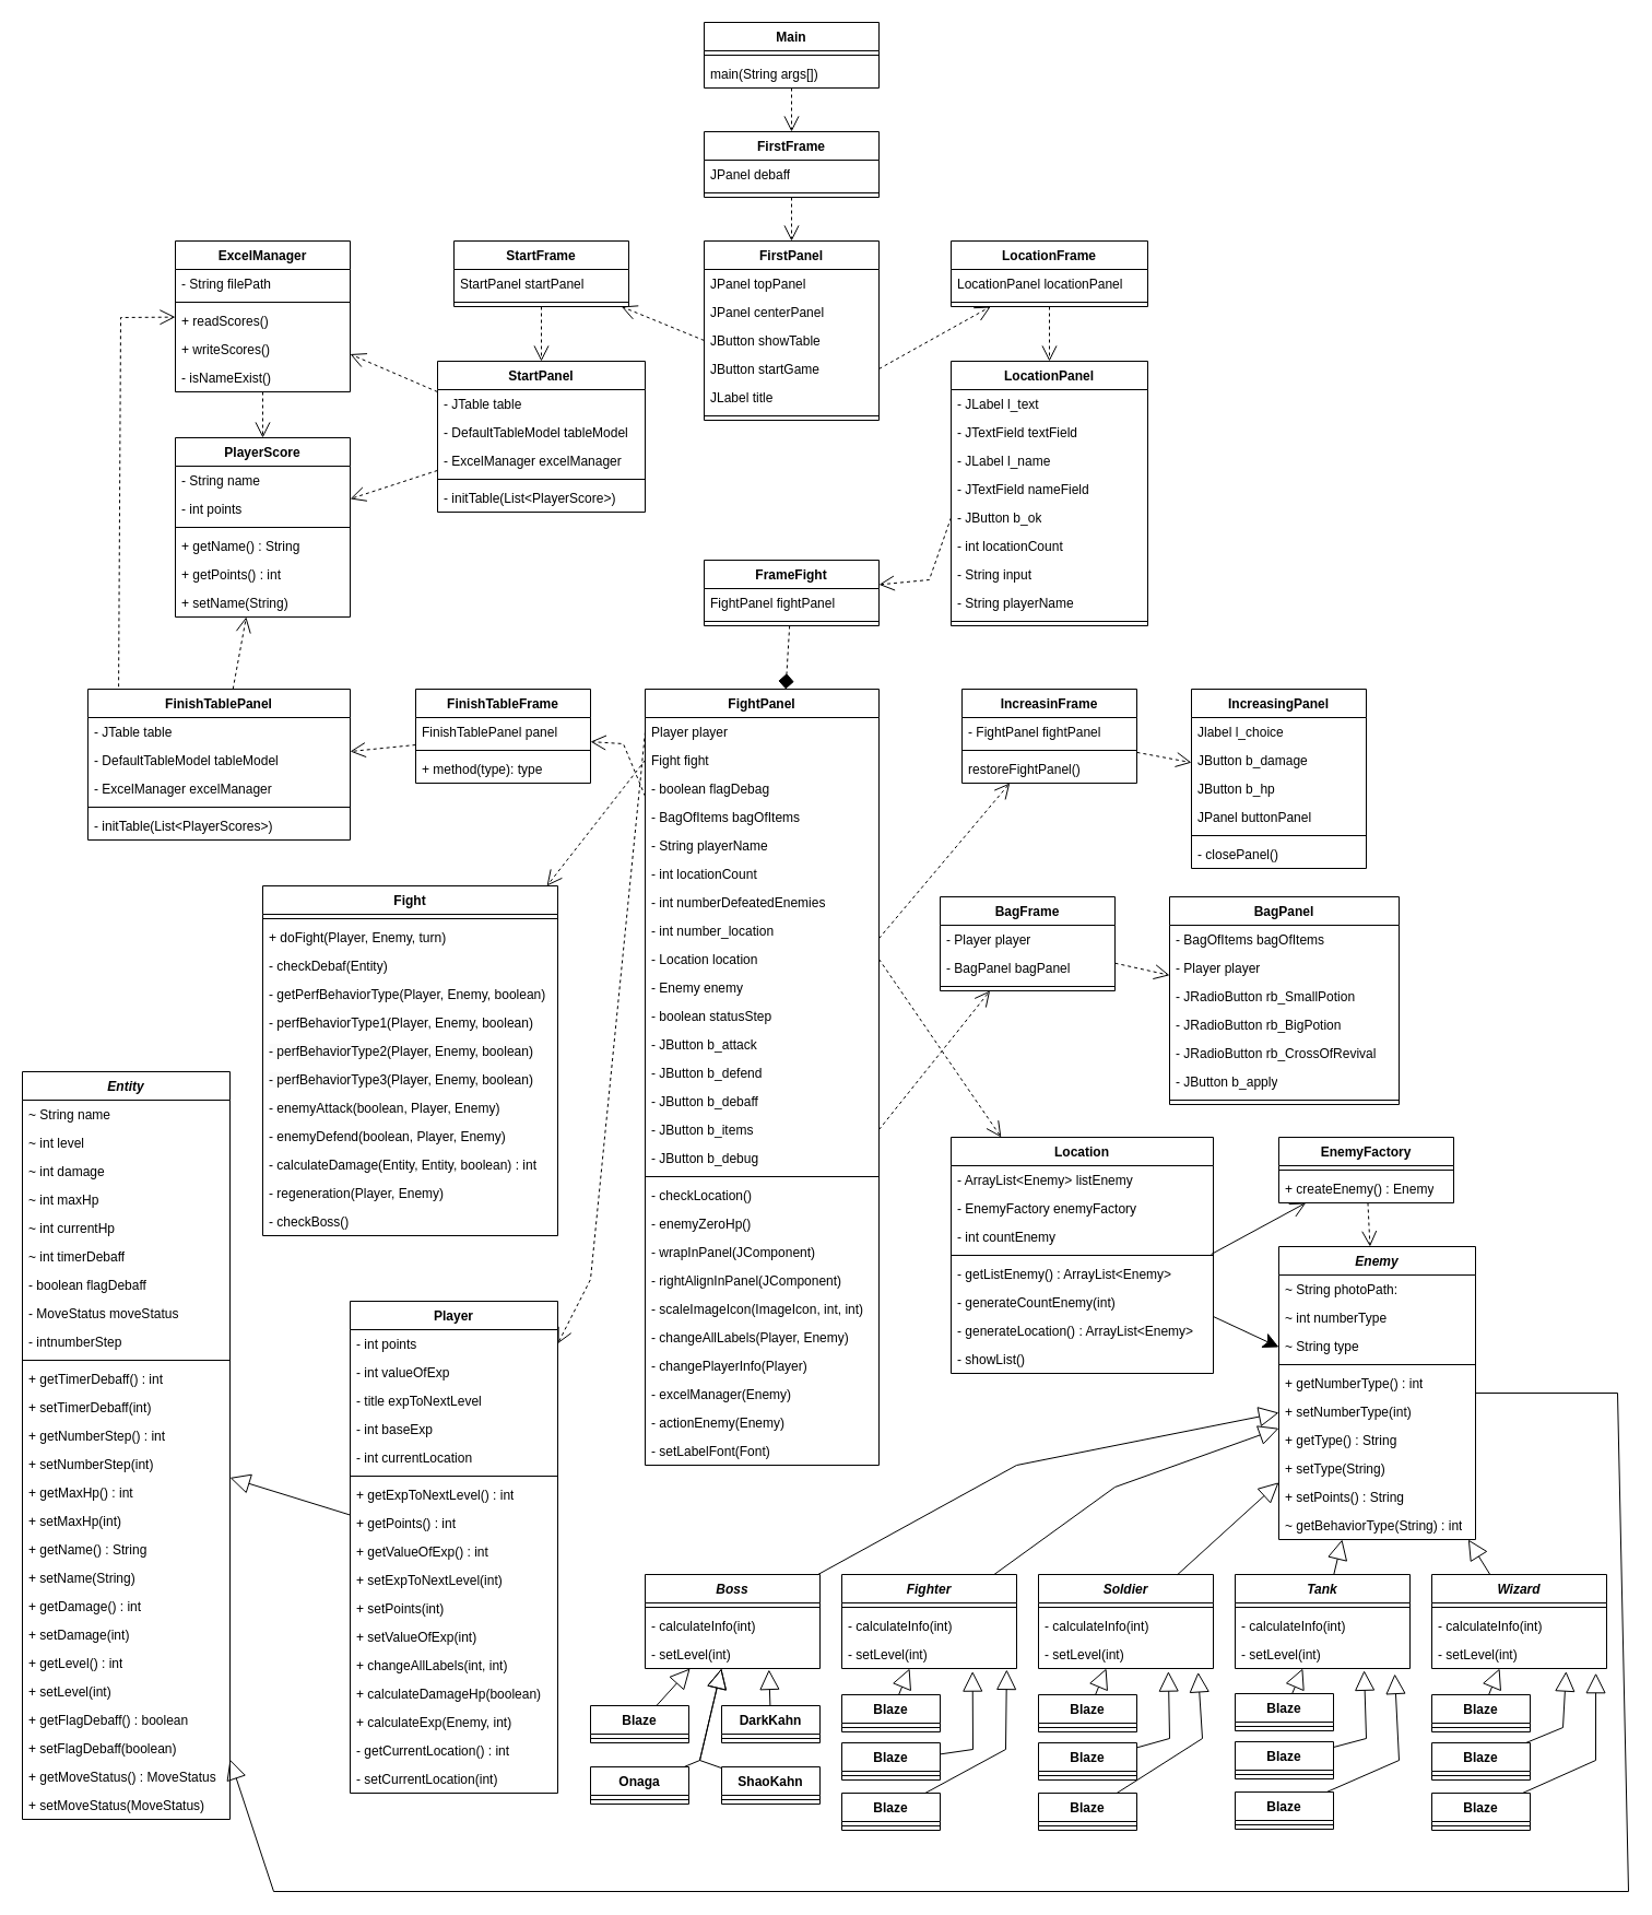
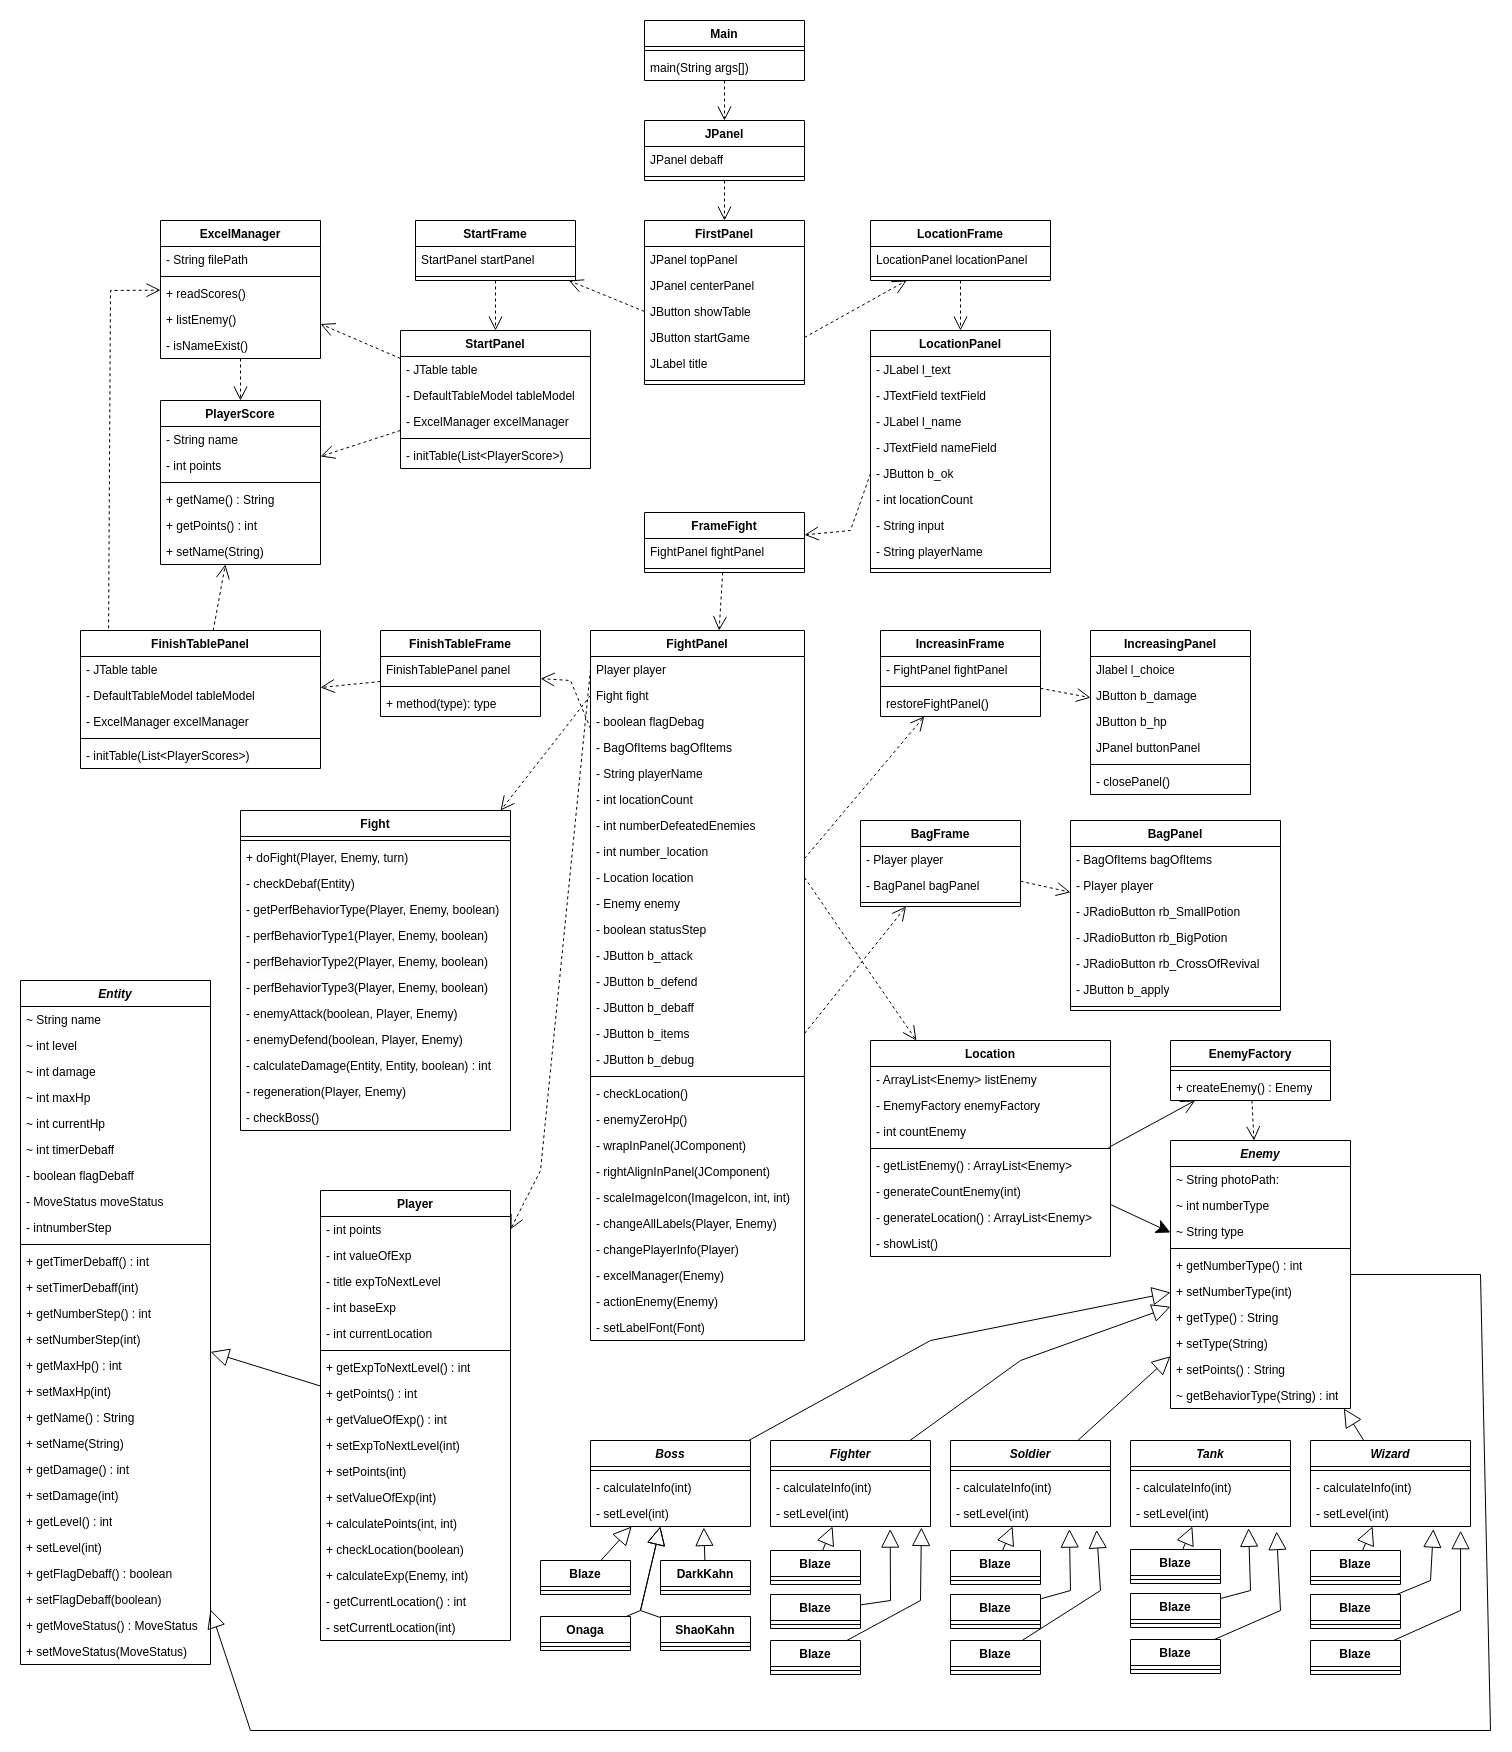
- <mxCell id="5" value="FirstFrame" style="swimlane;fontStyle=1;align=center;verticalAlign=top;childLayout=stackLayout;horizontal=1;startSize=26;horizontalStack=0;resizeParent=1;resizeParentMax=0;resizeLast=0;collapsible=1;marginBottom=0;whiteSpace=wrap;html=1;" vertex="1" parent="1"><mxGeometry x="644" y="120" width="160" height="60" as="geometry" /></mxCell>
+ <mxCell id="5" value="JPanel" style="swimlane;fontStyle=1;align=center;verticalAlign=top;childLayout=stackLayout;horizontal=1;startSize=26;horizontalStack=0;resizeParent=1;resizeParentMax=0;resizeLast=0;collapsible=1;marginBottom=0;whiteSpace=wrap;html=1;" vertex="1" parent="1"><mxGeometry x="644" y="120" width="160" height="60" as="geometry" /></mxCell>
- <mxCell id="28" value="+ writeScores()" style="text;strokeColor=none;fillColor=none;align=left;verticalAlign=top;spacingLeft=4;spacingRight=4;overflow=hidden;rotatable=0;points=[[0,0.5],[1,0.5]];portConstraint=eastwest;whiteSpace=wrap;html=1;" vertex="1" parent="24"><mxGeometry y="86" width="160" height="26" as="geometry" /></mxCell>
+ <mxCell id="28" value="+ listEnemy()" style="text;strokeColor=none;fillColor=none;align=left;verticalAlign=top;spacingLeft=4;spacingRight=4;overflow=hidden;rotatable=0;points=[[0,0.5],[1,0.5]];portConstraint=eastwest;whiteSpace=wrap;html=1;" vertex="1" parent="24"><mxGeometry y="86" width="160" height="26" as="geometry" /></mxCell>
- <mxCell id="104" value="" style="endArrow=diamond;endSize=12;dashed=1;html=1;rounded=0;" edge="1" parent="1" source="59" target="63"><mxGeometry width="160" relative="1" as="geometry"><mxPoint x="570" y="710" as="sourcePoint" /><mxPoint x="730" y="710" as="targetPoint" /></mxGeometry></mxCell>
+ <mxCell id="104" value="" style="endArrow=open;endSize=12;dashed=1;html=1;rounded=0;" edge="1" parent="1" source="59" target="63"><mxGeometry width="160" relative="1" as="geometry"><mxPoint x="570" y="710" as="sourcePoint" /><mxPoint x="730" y="710" as="targetPoint" /></mxGeometry></mxCell>
- <mxCell id="211" value="" style="endArrow=block;endSize=16;endFill=0;html=1;rounded=0;" edge="1" parent="1" source="202" target="160"><mxGeometry width="160" relative="1" as="geometry"><mxPoint x="940" y="1410" as="sourcePoint" /><mxPoint x="1100" y="1410" as="targetPoint" /></mxGeometry></mxCell>
- <mxCell id="184" value="+ changeAllLabels(int, int)" style="text;strokeColor=none;fillColor=none;align=left;verticalAlign=top;spacingLeft=4;spacingRight=4;overflow=hidden;rotatable=0;points=[[0,0.5],[1,0.5]];portConstraint=eastwest;whiteSpace=wrap;html=1;" vertex="1" parent="171"><mxGeometry y="320" width="190" height="26" as="geometry" /></mxCell>
+ <mxCell id="184" value="+ calculatePoints(int, int)" style="text;strokeColor=none;fillColor=none;align=left;verticalAlign=top;spacingLeft=4;spacingRight=4;overflow=hidden;rotatable=0;points=[[0,0.5],[1,0.5]];portConstraint=eastwest;whiteSpace=wrap;html=1;" vertex="1" parent="171"><mxGeometry y="320" width="190" height="26" as="geometry" /></mxCell>
- <mxCell id="185" value="+ calculateDamageHp(boolean)" style="text;strokeColor=none;fillColor=none;align=left;verticalAlign=top;spacingLeft=4;spacingRight=4;overflow=hidden;rotatable=0;points=[[0,0.5],[1,0.5]];portConstraint=eastwest;whiteSpace=wrap;html=1;" vertex="1" parent="171"><mxGeometry y="346" width="190" height="26" as="geometry" /></mxCell>
+ <mxCell id="185" value="+ checkLocation(boolean)" style="text;strokeColor=none;fillColor=none;align=left;verticalAlign=top;spacingLeft=4;spacingRight=4;overflow=hidden;rotatable=0;points=[[0,0.5],[1,0.5]];portConstraint=eastwest;whiteSpace=wrap;html=1;" vertex="1" parent="171"><mxGeometry y="346" width="190" height="26" as="geometry" /></mxCell>
